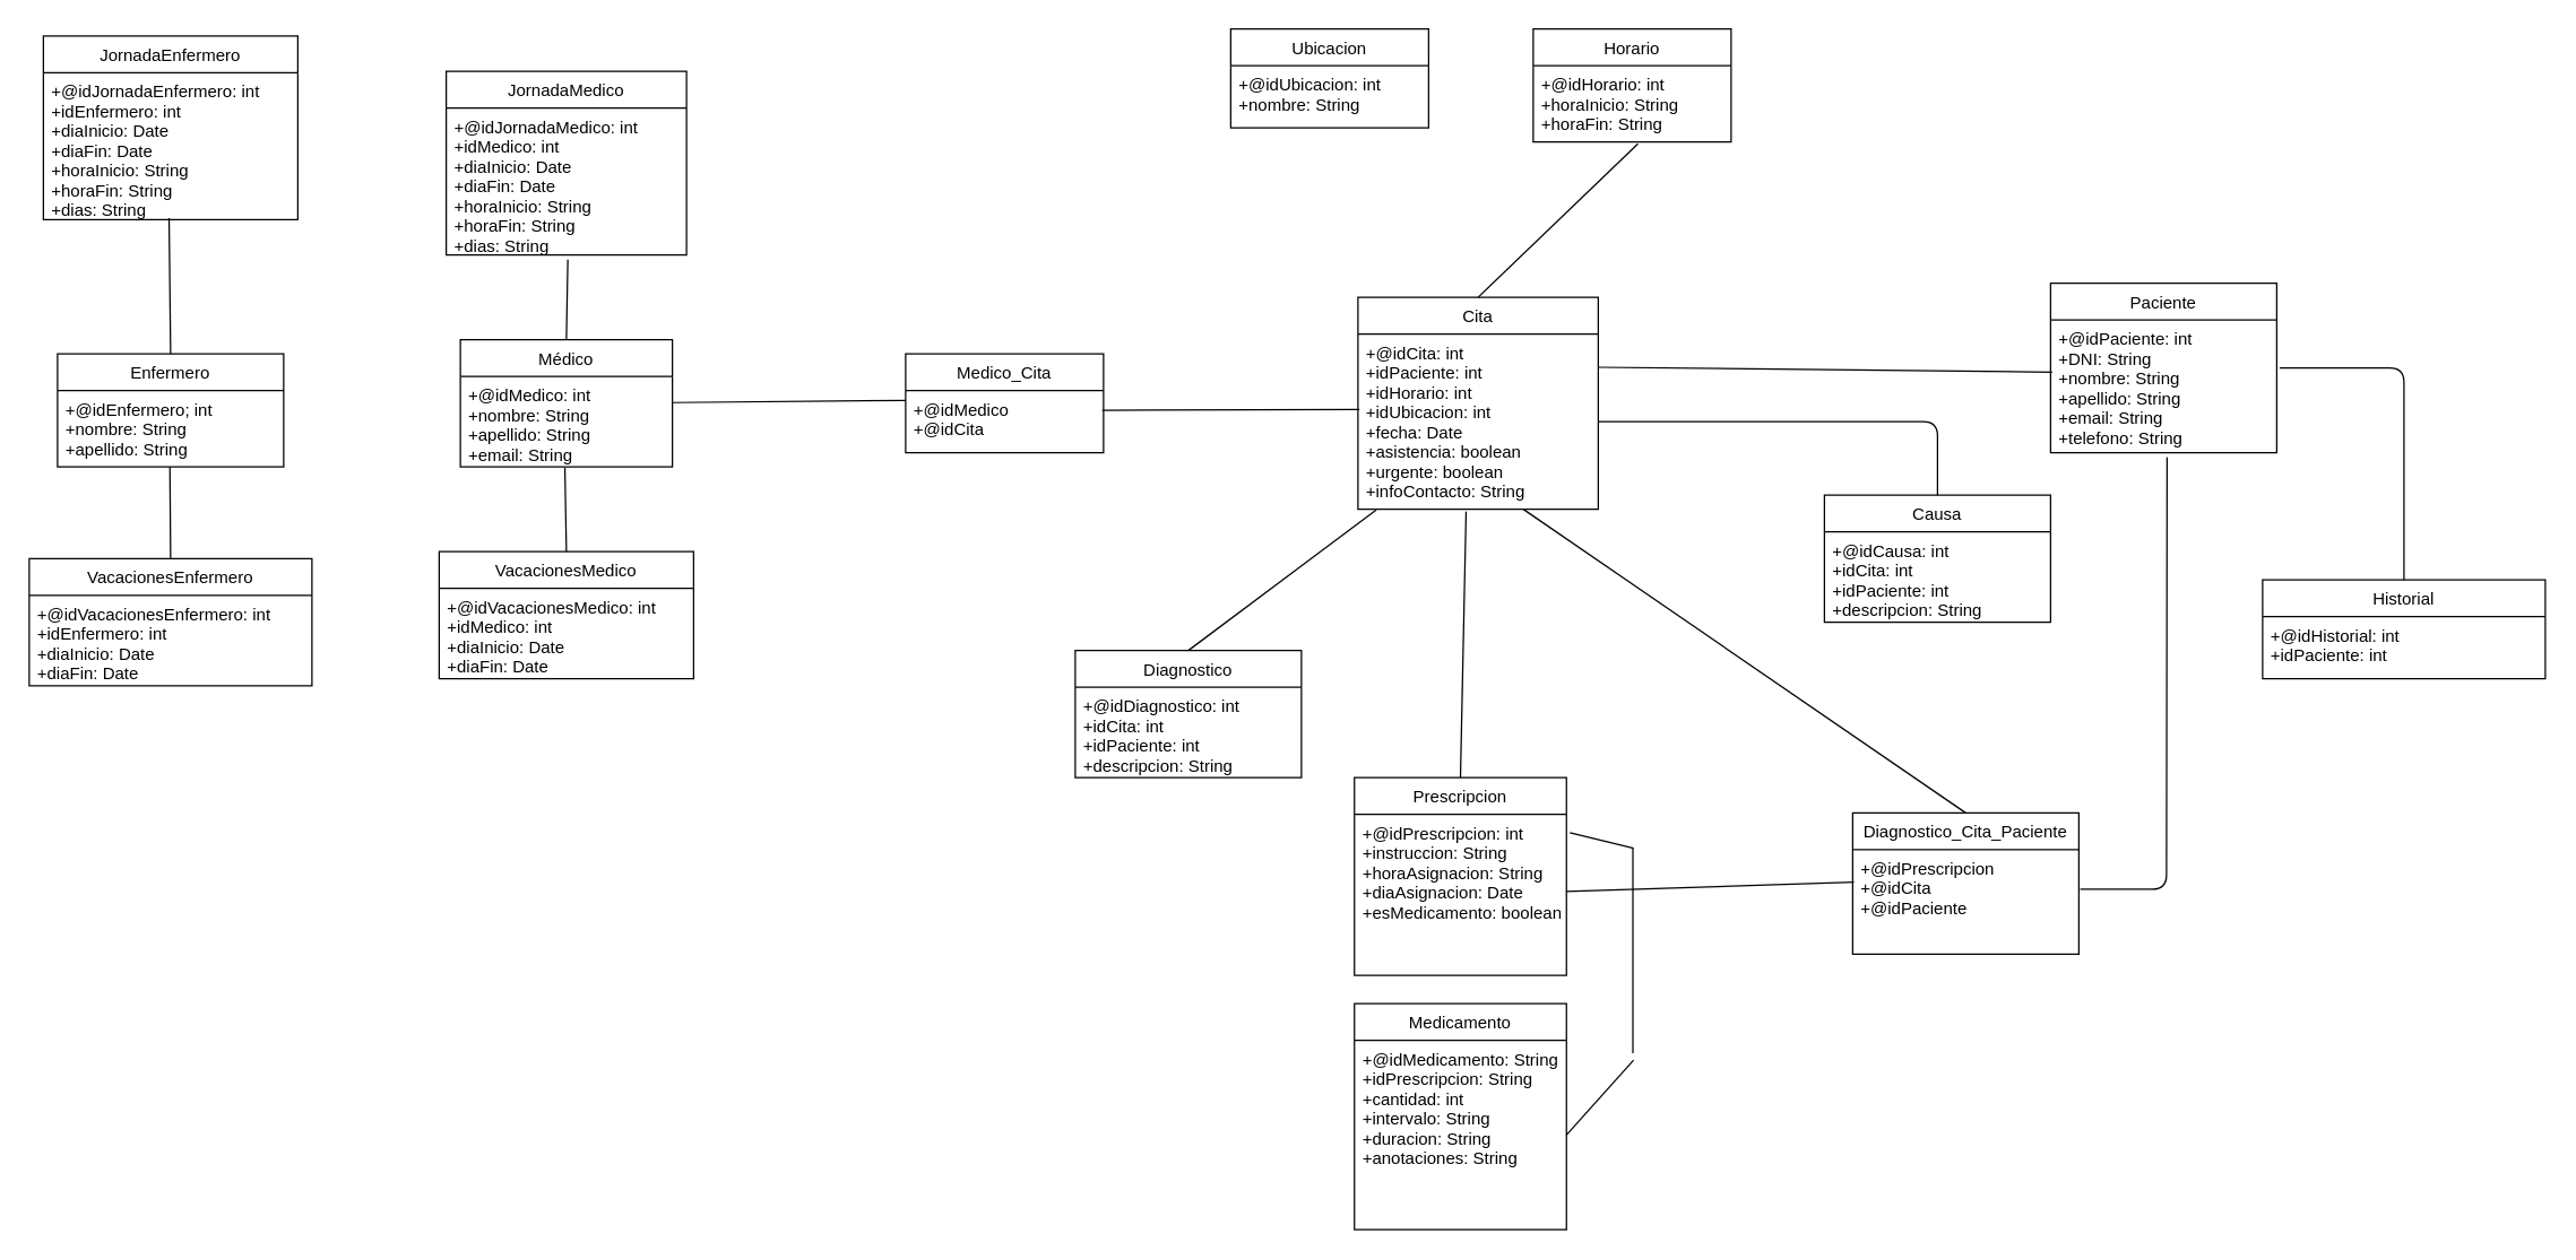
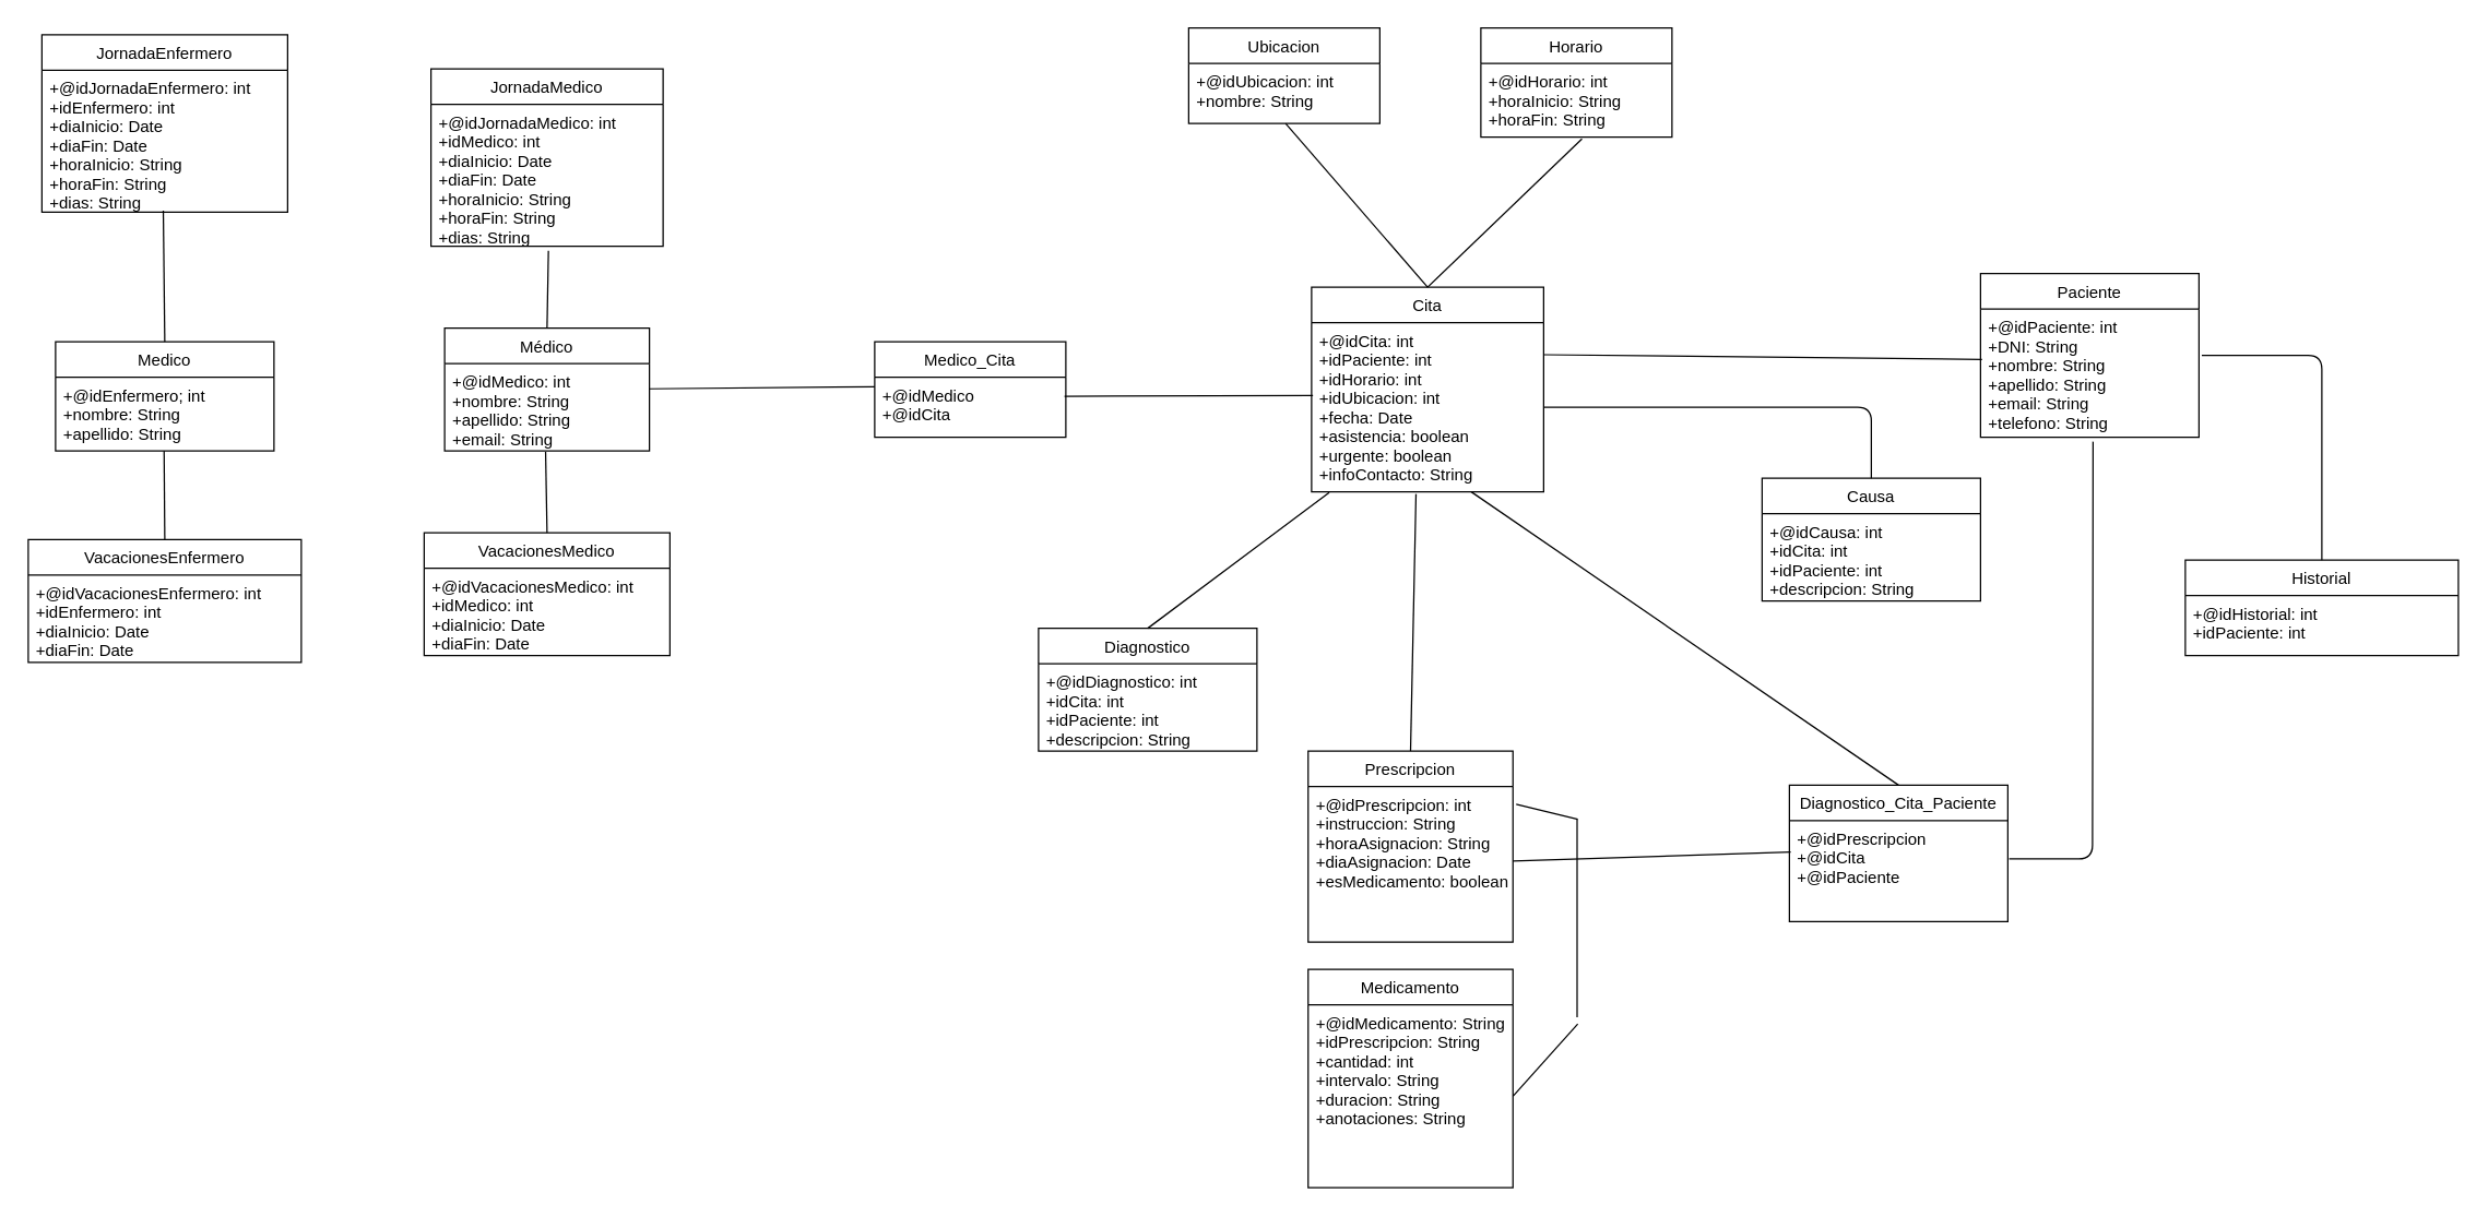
+ <mxCell id="30" value="" style="endArrow=none;html=1;exitX=0.5;exitY=0;exitDx=0;exitDy=0;entryX=0.507;entryY=1;entryDx=0;entryDy=0;entryPerimeter=0;" parent="1" source="31" edge="1" target="29"><mxGeometry width="50" height="50" relative="1" as="geometry"><mxPoint x="990" y="170" as="sourcePoint" /><mxPoint x="990" y="90" as="targetPoint" /></mxGeometry></mxCell>
- <mxCell id="19" value="Enfermero" style="swimlane;fontStyle=0;childLayout=stackLayout;horizontal=1;startSize=26;fillColor=none;horizontalStack=0;resizeParent=1;resizeParentMax=0;resizeLast=0;collapsible=1;marginBottom=0;" parent="1" vertex="1"><mxGeometry x="40" y="250" width="160" height="80" as="geometry" /></mxCell>
+ <mxCell id="19" value="Medico" style="swimlane;fontStyle=0;childLayout=stackLayout;horizontal=1;startSize=26;fillColor=none;horizontalStack=0;resizeParent=1;resizeParentMax=0;resizeLast=0;collapsible=1;marginBottom=0;" parent="1" vertex="1"><mxGeometry x="40" y="250" width="160" height="80" as="geometry" /></mxCell>
